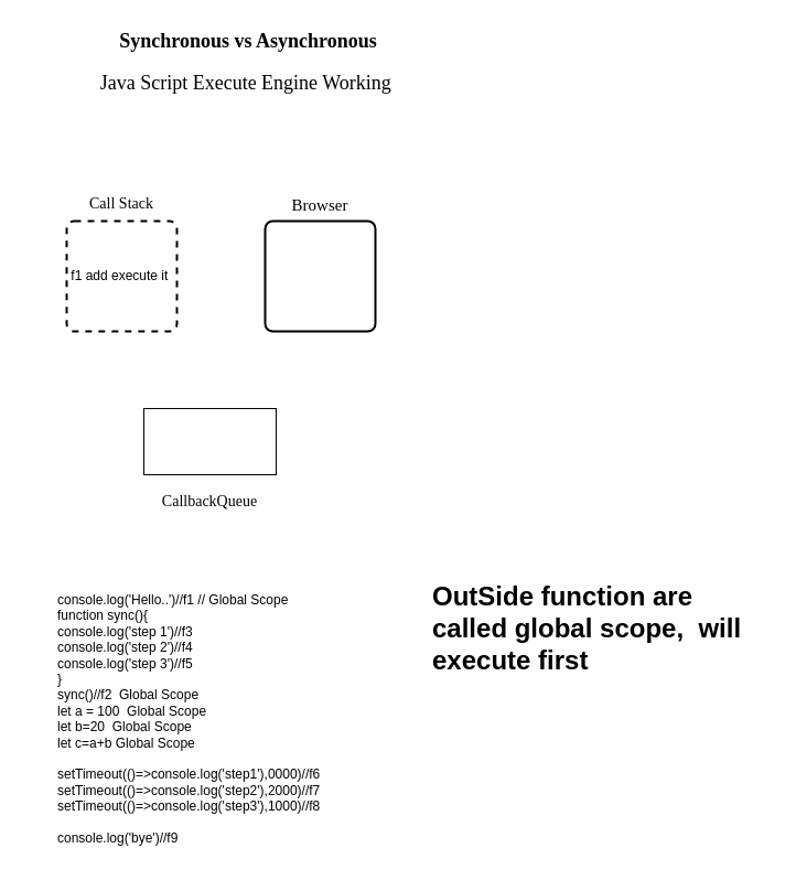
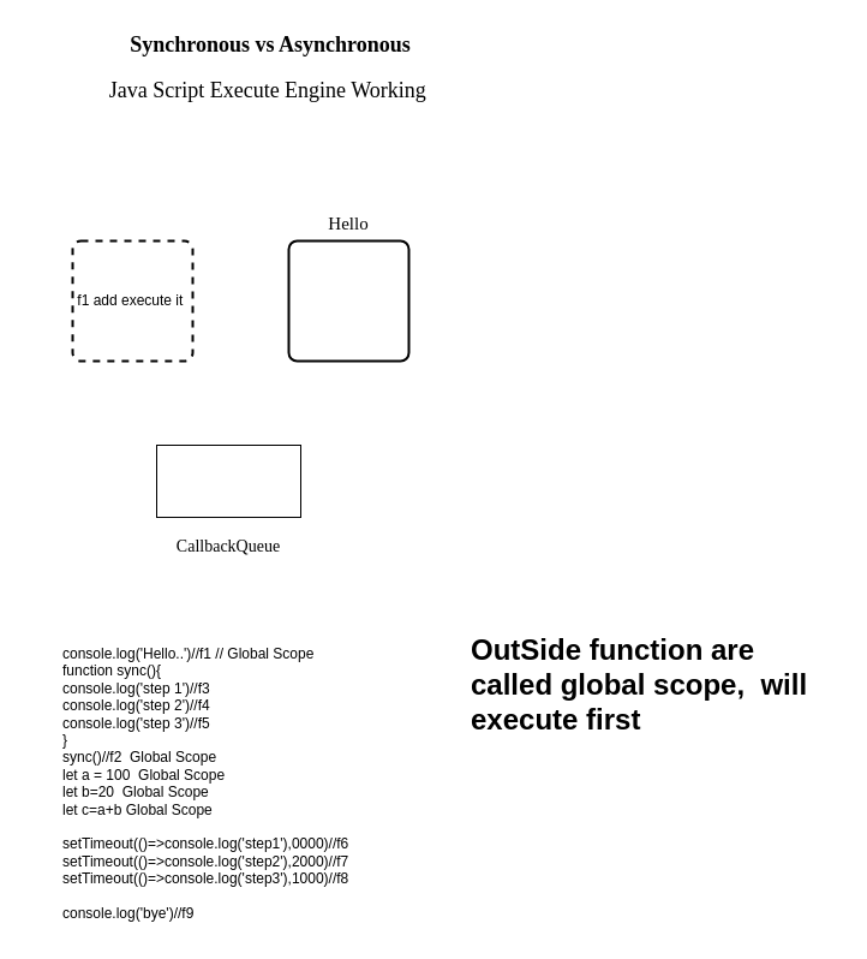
- <mxCell id="5" value="Call Stack" style="text;html=1;align=center;verticalAlign=middle;whiteSpace=wrap;rounded=0;fontSize=14;fontFamily=Verdana;" parent="1" vertex="1"><mxGeometry x="70" y="170" width="80" height="30" as="geometry" /></mxCell>
- <mxCell id="7" value="Browser" style="text;html=1;align=center;verticalAlign=middle;whiteSpace=wrap;rounded=0;fontSize=15;fontFamily=Verdana;" parent="1" vertex="1"><mxGeometry x="250" y="170" width="80" height="30" as="geometry" /></mxCell>
+ <mxCell id="7" value="Hello" style="text;html=1;align=center;verticalAlign=middle;whiteSpace=wrap;rounded=0;fontSize=15;fontFamily=Verdana;" parent="1" vertex="1"><mxGeometry x="250" y="170" width="80" height="30" as="geometry" /></mxCell>
